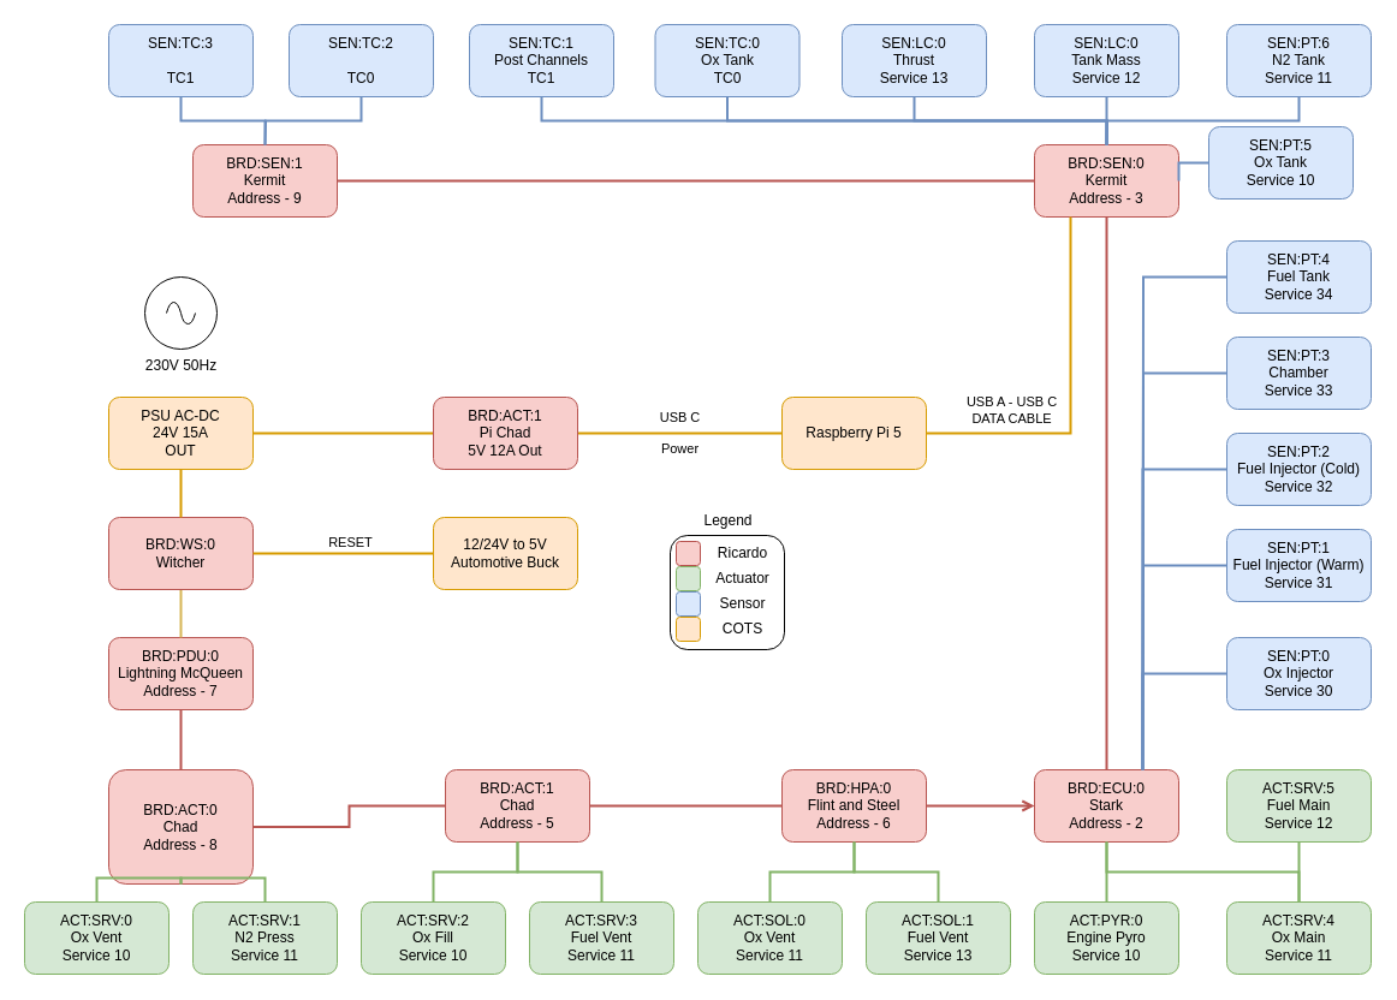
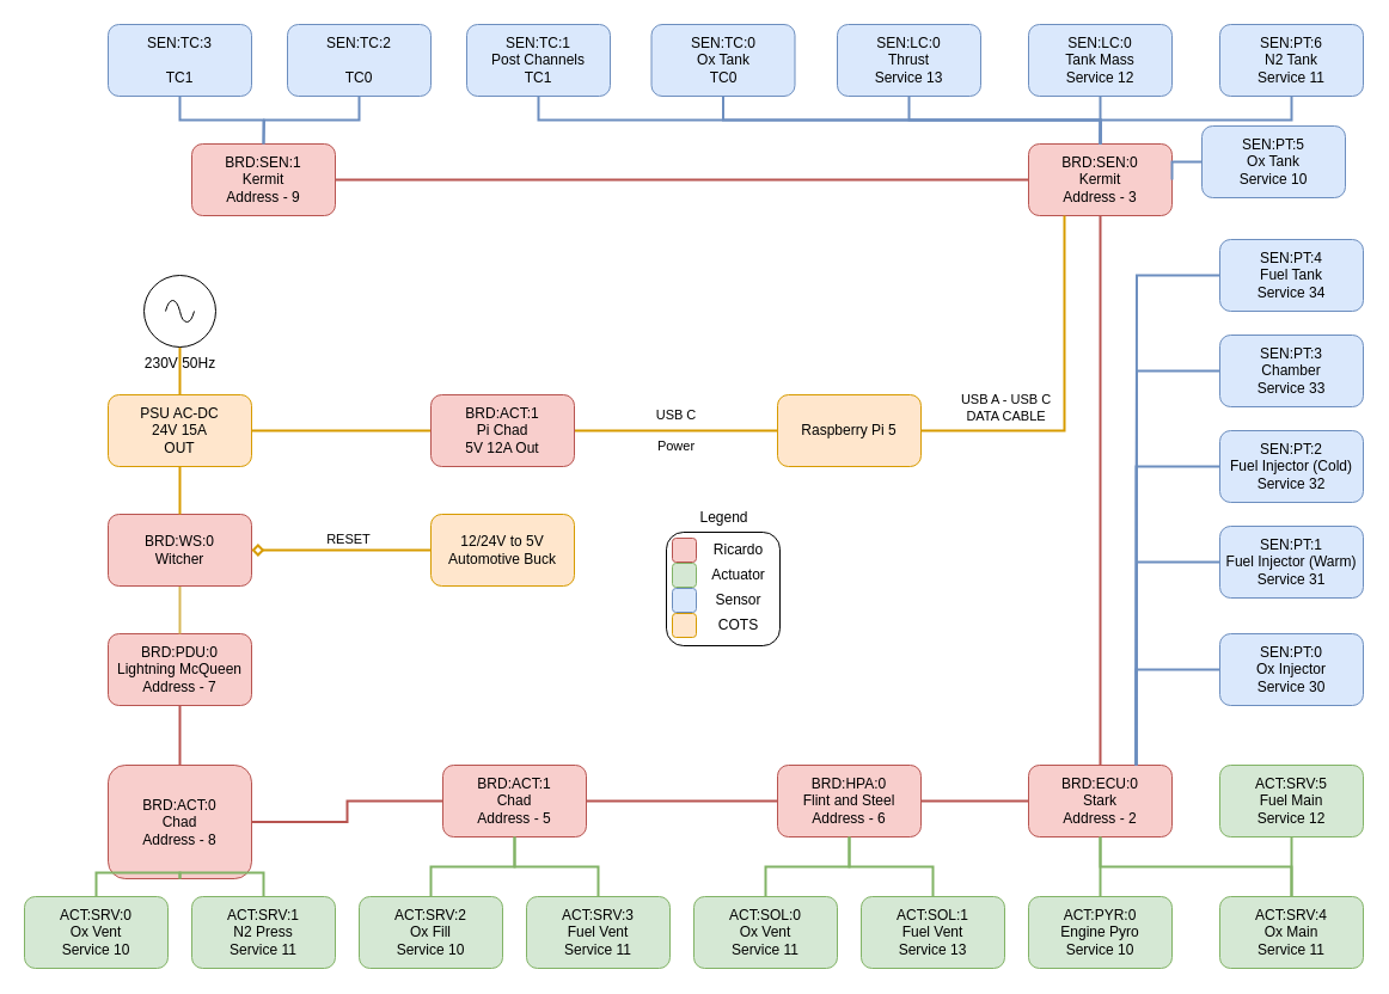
+ <mxCell id="65" style="edgeStyle=orthogonalEdgeStyle;rounded=0;orthogonalLoop=1;jettySize=auto;html=1;exitX=0.5;exitY=1;exitDx=0;exitDy=0;exitPerimeter=0;entryX=0.5;entryY=0;entryDx=0;entryDy=0;fillColor=#ffe6cc;strokeColor=#d79b00;endArrow=none;endFill=0;strokeWidth=2;" parent="1" source="66" target="64" edge="1"><mxGeometry relative="1" as="geometry" /></mxCell>
- <mxCell id="72" style="edgeStyle=orthogonalEdgeStyle;rounded=0;orthogonalLoop=1;jettySize=auto;html=1;exitX=0;exitY=0.5;exitDx=0;exitDy=0;fillColor=#ffe6cc;strokeColor=#d79b00;strokeWidth=2;endArrow=none;endFill=0;labelBackgroundColor=none;" parent="1" source="74" target="18" edge="1"><mxGeometry relative="1" as="geometry" /></mxCell>
+ <mxCell id="72" style="edgeStyle=orthogonalEdgeStyle;rounded=0;orthogonalLoop=1;jettySize=auto;html=1;exitX=0;exitY=0.5;exitDx=0;exitDy=0;fillColor=#ffe6cc;strokeColor=#d79b00;strokeWidth=2;endArrow=diamond;endFill=0;labelBackgroundColor=none;" parent="1" source="74" target="18" edge="1"><mxGeometry relative="1" as="geometry" /></mxCell>
- <mxCell id="14" style="edgeStyle=orthogonalEdgeStyle;rounded=0;orthogonalLoop=1;jettySize=auto;html=1;exitX=1;exitY=0.5;exitDx=0;exitDy=0;fillColor=#f8cecc;strokeColor=#b85450;strokeWidth=2;endArrow=open;endFill=0;" parent="1" source="15" target="13" edge="1"><mxGeometry relative="1" as="geometry" /></mxCell>
+ <mxCell id="14" style="edgeStyle=orthogonalEdgeStyle;rounded=0;orthogonalLoop=1;jettySize=auto;html=1;exitX=1;exitY=0.5;exitDx=0;exitDy=0;fillColor=#f8cecc;strokeColor=#b85450;strokeWidth=2;endArrow=none;endFill=0;" parent="1" source="15" target="13" edge="1"><mxGeometry relative="1" as="geometry" /></mxCell>
